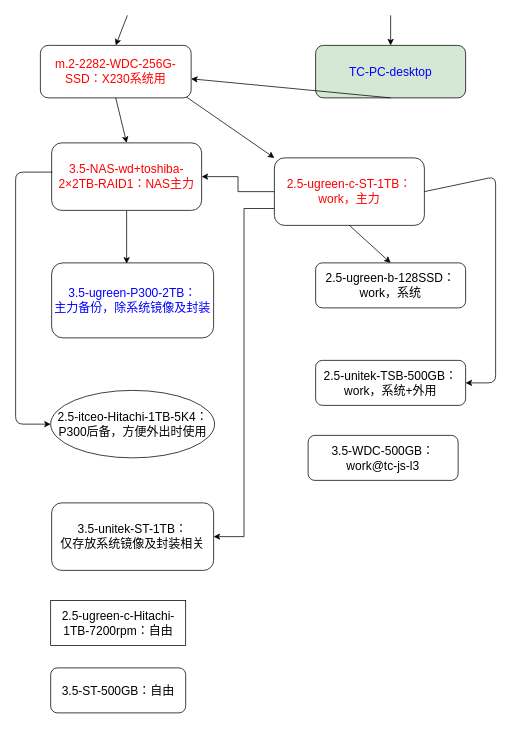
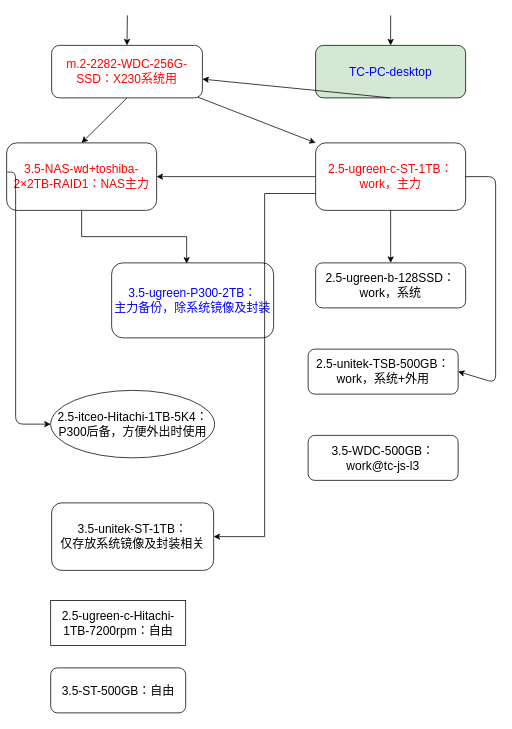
- <mxCell id="9" value="m.2-2282-WDC-256G-SSD：X230系统用" style="rounded=1;whiteSpace=wrap;html=1;fontSize=16;align=center;fontColor=#FF0000;" vertex="1" parent="1"><mxGeometry x="53" y="60" width="201" height="70" as="geometry" /></mxCell>
+ <mxCell id="9" value="m.2-2282-WDC-256G-SSD：X230系统用" style="rounded=1;whiteSpace=wrap;html=1;fontSize=16;align=center;fontColor=#FF0000;" vertex="1" parent="1"><mxGeometry x="68" y="60" width="201" height="70" as="geometry" /></mxCell>
- <mxCell id="3" value="3.5-NAS-wd+toshiba-2×2TB-RAID1：NAS主力" style="rounded=1;whiteSpace=wrap;html=1;fontSize=16;fontColor=#FF0000;" vertex="1" parent="1"><mxGeometry x="68" y="190" width="200" height="90" as="geometry" /></mxCell>
+ <mxCell id="3" value="3.5-NAS-wd+toshiba-2×2TB-RAID1：NAS主力" style="rounded=1;whiteSpace=wrap;html=1;fontSize=16;fontColor=#FF0000;" vertex="1" parent="1"><mxGeometry x="8" y="190" width="200" height="90" as="geometry" /></mxCell>
- <mxCell id="13" value="2.5-ugreen-c-ST-1TB：work，主力" style="rounded=1;whiteSpace=wrap;html=1;fontSize=16;align=center;fontColor=#FF0000;" vertex="1" parent="1"><mxGeometry x="365" y="210" width="200" height="90" as="geometry" /></mxCell>
+ <mxCell id="13" value="2.5-ugreen-c-ST-1TB：work，主力" style="rounded=1;whiteSpace=wrap;html=1;fontSize=16;align=center;fontColor=#FF0000;" vertex="1" parent="1"><mxGeometry x="420" y="190" width="200" height="90" as="geometry" /></mxCell>
- <mxCell id="4" value="3.5-ugreen-P300-2TB：&lt;br style=&quot;font-size: 16px&quot;&gt;主力备份，除系统镜像及封装" style="rounded=1;whiteSpace=wrap;html=1;fontSize=16;fontColor=#0000FF;" vertex="1" parent="1"><mxGeometry x="68" y="350" width="216" height="100" as="geometry" /></mxCell>
+ <mxCell id="4" value="3.5-ugreen-P300-2TB：&lt;br style=&quot;font-size: 16px&quot;&gt;主力备份，除系统镜像及封装" style="rounded=1;whiteSpace=wrap;html=1;fontSize=16;fontColor=#0000FF;" vertex="1" parent="1"><mxGeometry x="148" y="350" width="216" height="100" as="geometry" /></mxCell>
- <mxCell id="14" value="2.5-unitek-TSB-500GB：work，系统+外用" style="rounded=1;whiteSpace=wrap;html=1;fontSize=16;align=center;" vertex="1" parent="1"><mxGeometry x="420" y="480" width="200" height="60" as="geometry" /></mxCell>
+ <mxCell id="14" value="2.5-unitek-TSB-500GB：work，系统+外用" style="rounded=1;whiteSpace=wrap;html=1;fontSize=16;align=center;" vertex="1" parent="1"><mxGeometry x="410" y="465" width="200" height="60" as="geometry" /></mxCell>
